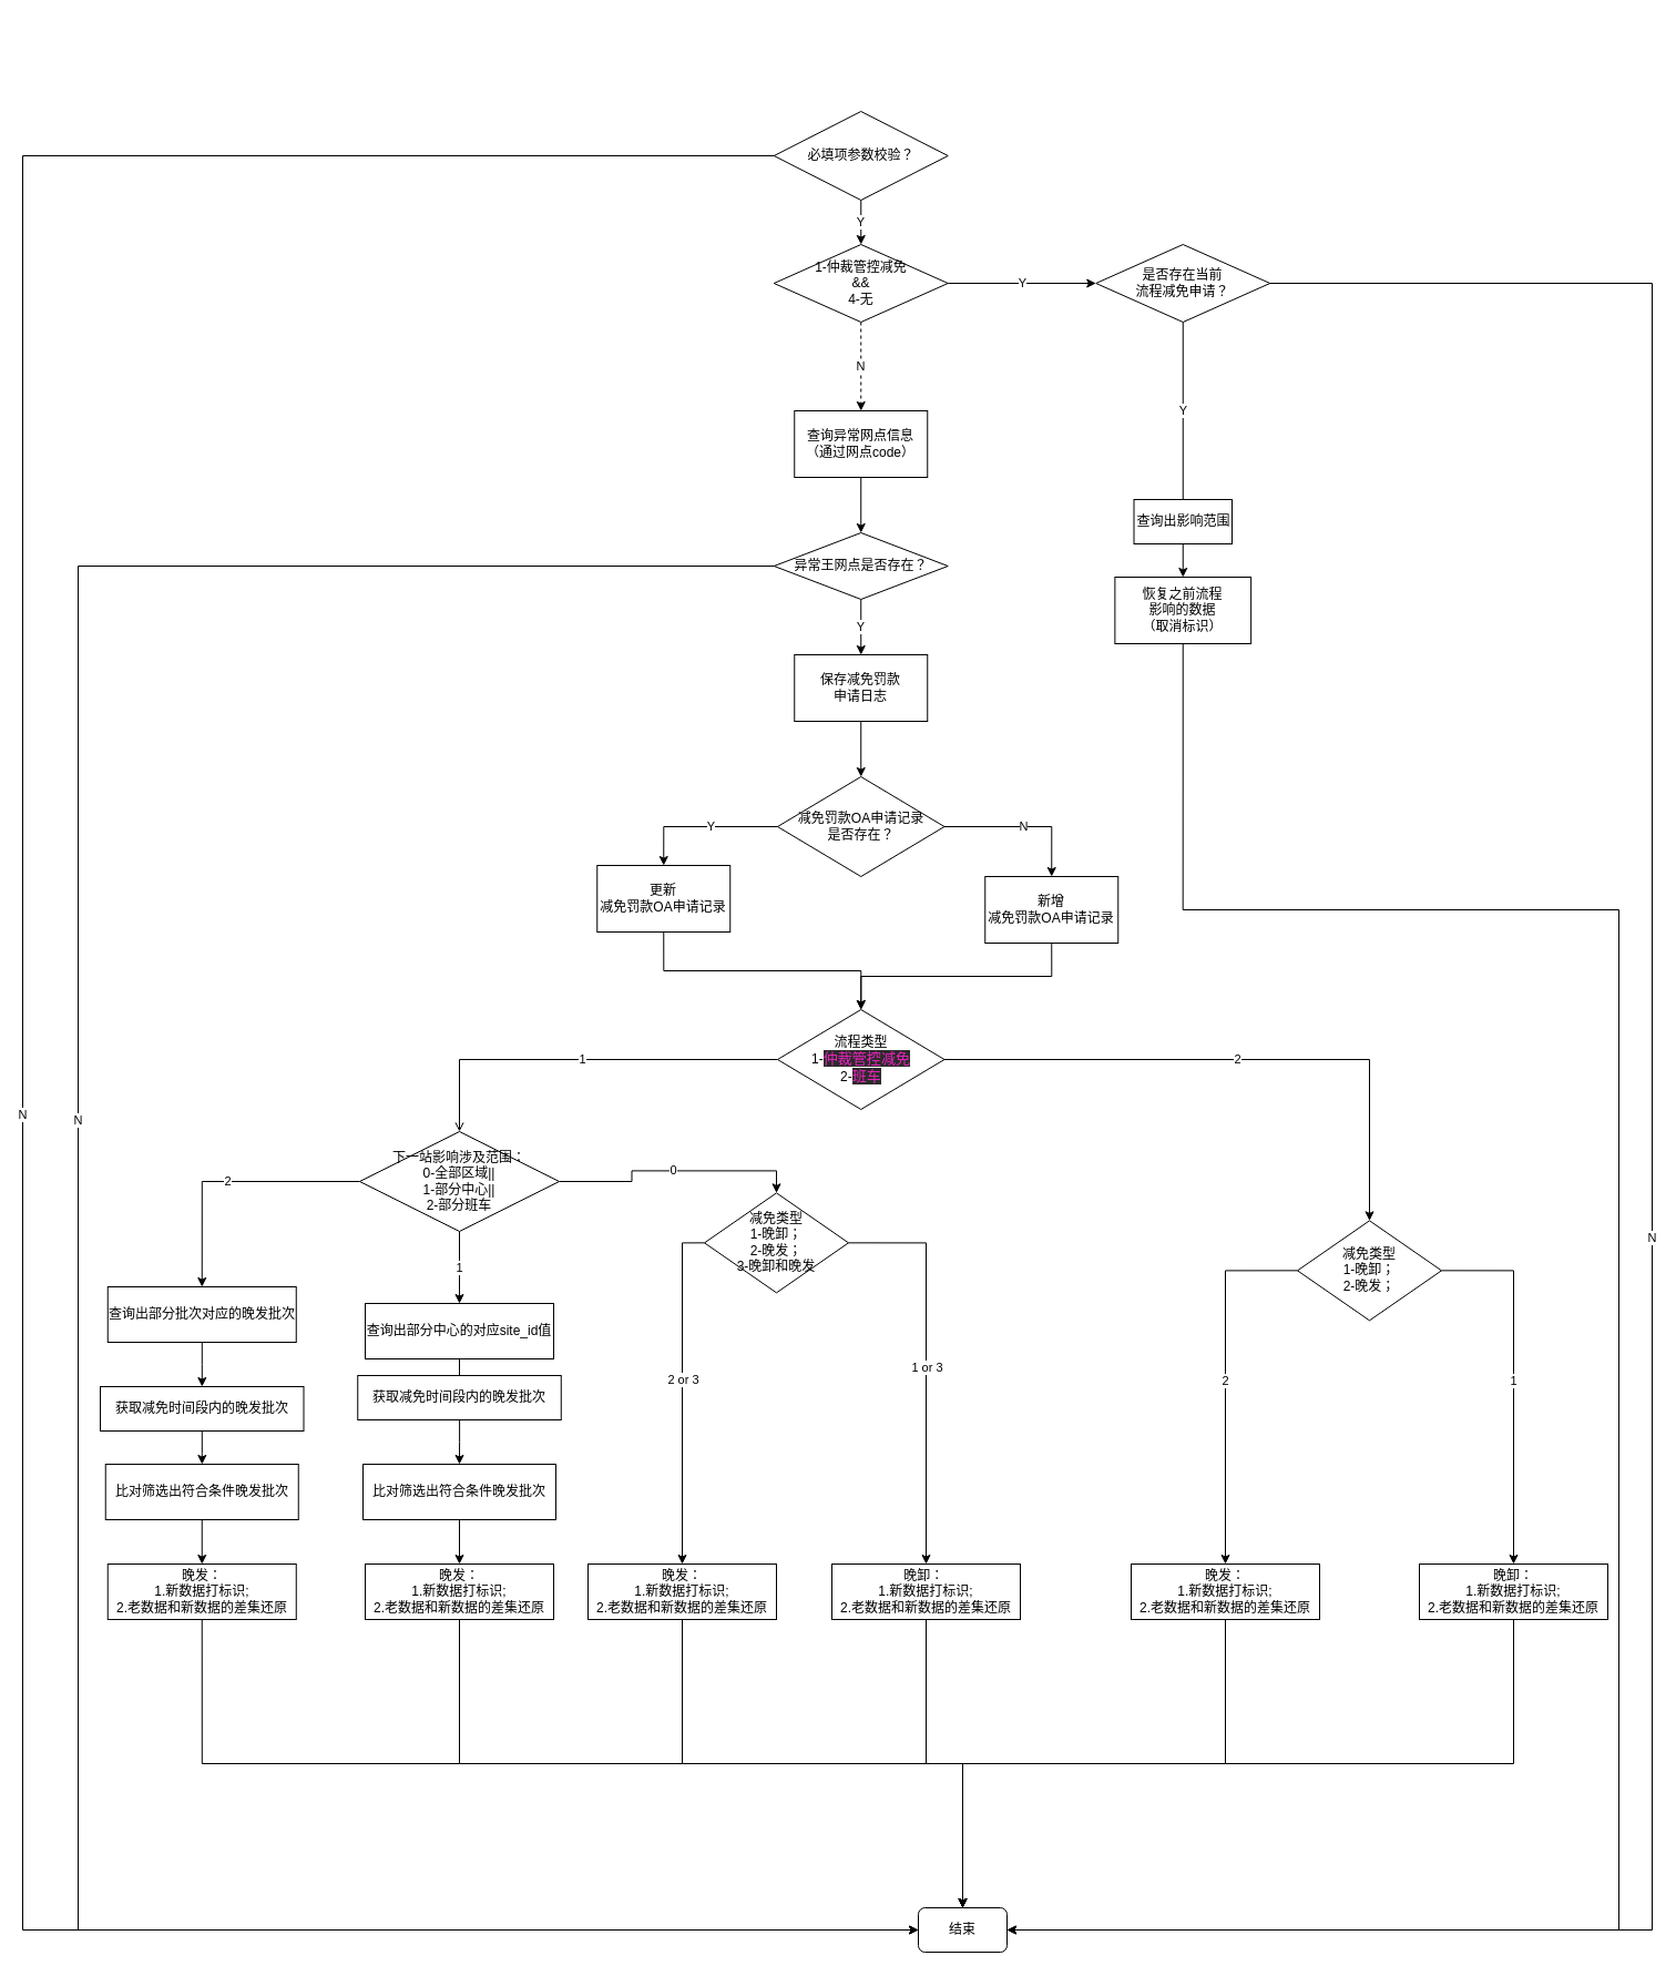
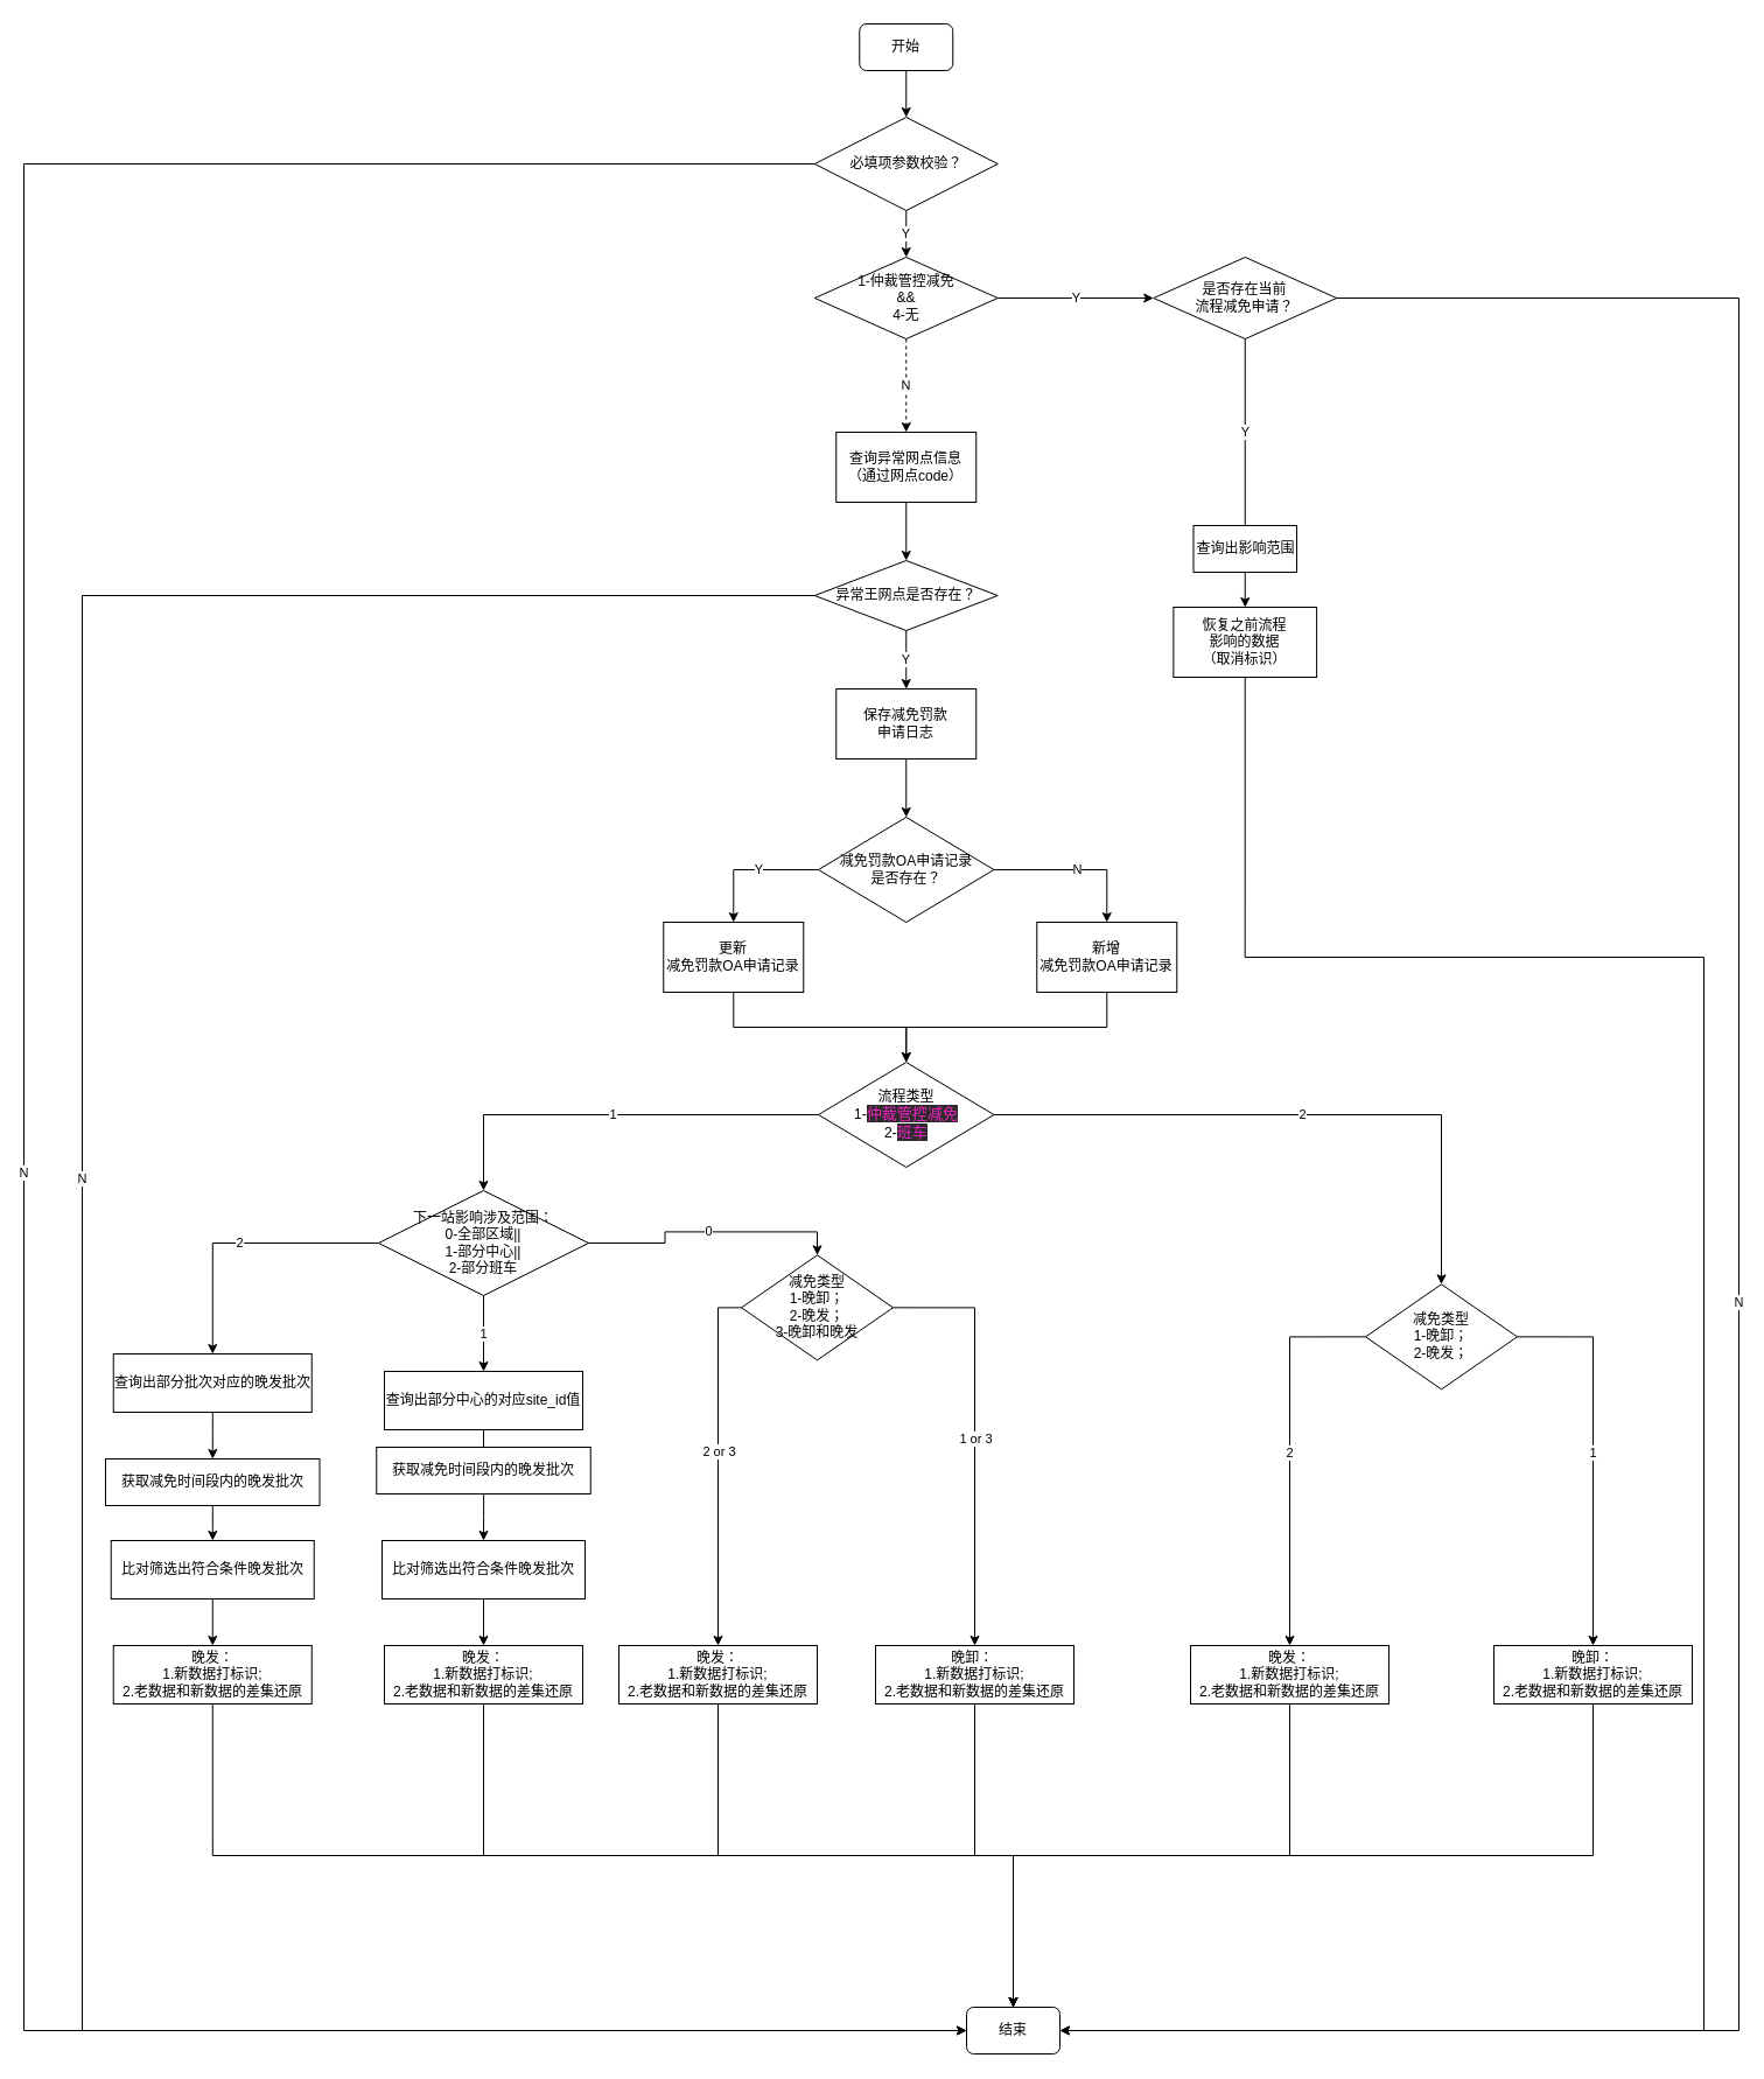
+ <mxCell id="3" value="开始" style="rounded=1;whiteSpace=wrap;html=1;" vertex="1" parent="1"><mxGeometry x="736.25" y="20" width="80" height="40" as="geometry" /></mxCell>
+ <mxCell id="2" value="" style="edgeStyle=orthogonalEdgeStyle;rounded=0;orthogonalLoop=1;jettySize=auto;html=1;entryX=0.5;entryY=0;entryDx=0;entryDy=0;" edge="1" parent="1" source="3" target="6"><mxGeometry relative="1" as="geometry"><mxPoint x="776.25" y="130" as="targetPoint" /></mxGeometry></mxCell>
- <mxCell id="18" value="更新&lt;br&gt;减免罚款OA申请记录" style="rounded=0;whiteSpace=wrap;html=1;" vertex="1" parent="1"><mxGeometry x="538.25" y="780" width="120" height="60" as="geometry" /></mxCell>
+ <mxCell id="18" value="更新&lt;br&gt;减免罚款OA申请记录" style="rounded=0;whiteSpace=wrap;html=1;" vertex="1" parent="1"><mxGeometry x="568.25" y="790" width="120" height="60" as="geometry" /></mxCell>
- <mxCell id="22" value="1" style="edgeStyle=orthogonalEdgeStyle;rounded=0;orthogonalLoop=1;jettySize=auto;html=1;exitX=0;exitY=0.5;exitDx=0;exitDy=0;entryX=0.5;entryY=0;entryDx=0;entryDy=0;endArrow=open;" edge="1" parent="1" source="23" target="54"><mxGeometry relative="1" as="geometry"><mxPoint x="322.25" y="1000" as="targetPoint" /></mxGeometry></mxCell>
+ <mxCell id="22" value="1" style="edgeStyle=orthogonalEdgeStyle;rounded=0;orthogonalLoop=1;jettySize=auto;html=1;exitX=0;exitY=0.5;exitDx=0;exitDy=0;entryX=0.5;entryY=0;entryDx=0;entryDy=0;" edge="1" parent="1" source="23" target="54"><mxGeometry relative="1" as="geometry"><mxPoint x="322.25" y="1000" as="targetPoint" /></mxGeometry></mxCell>
